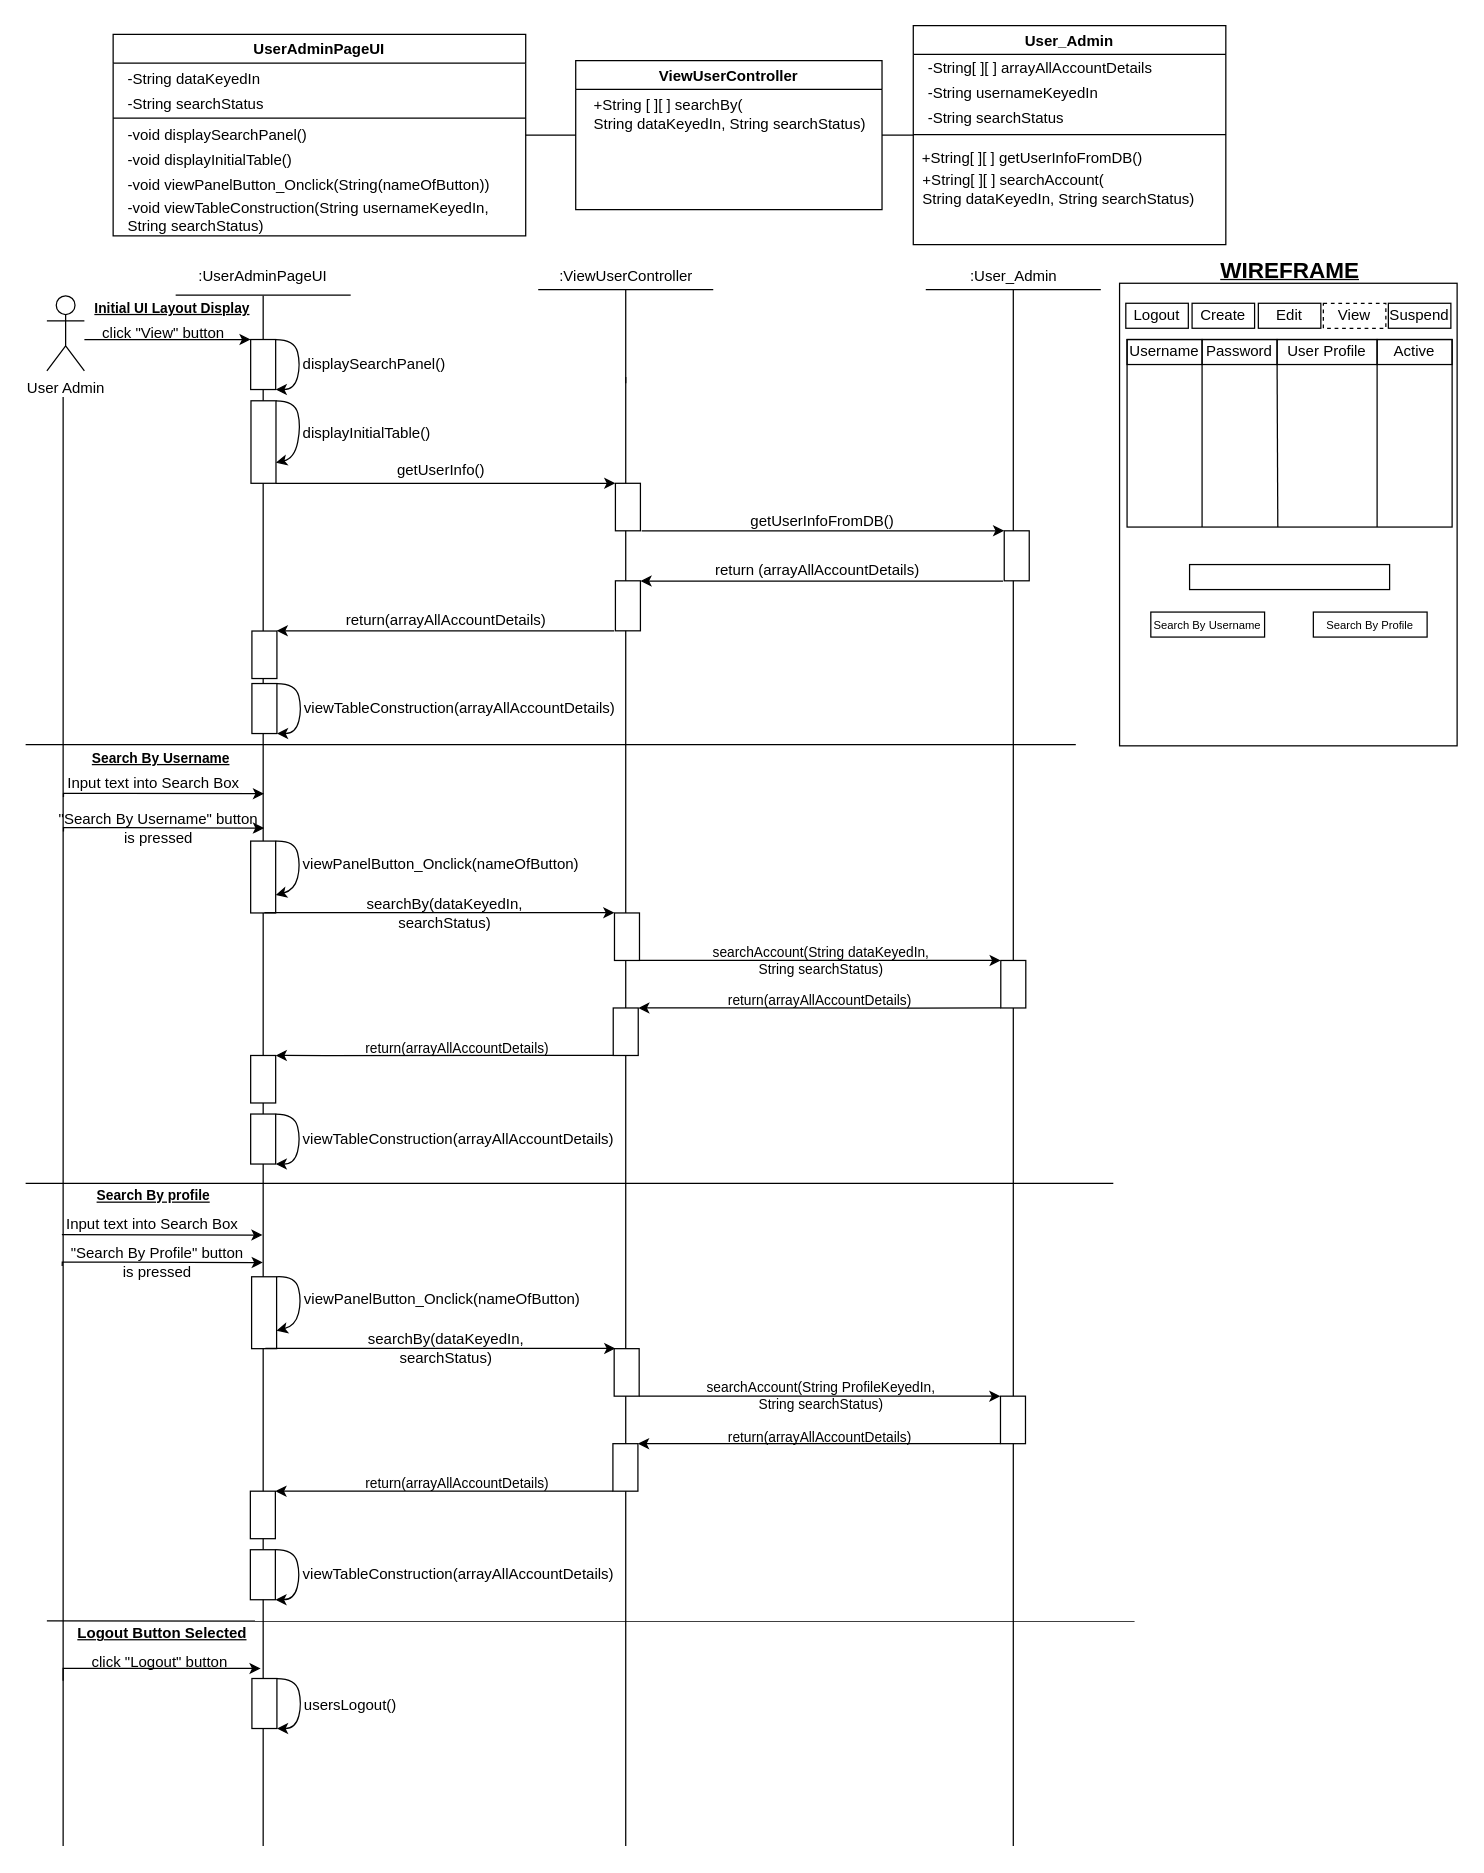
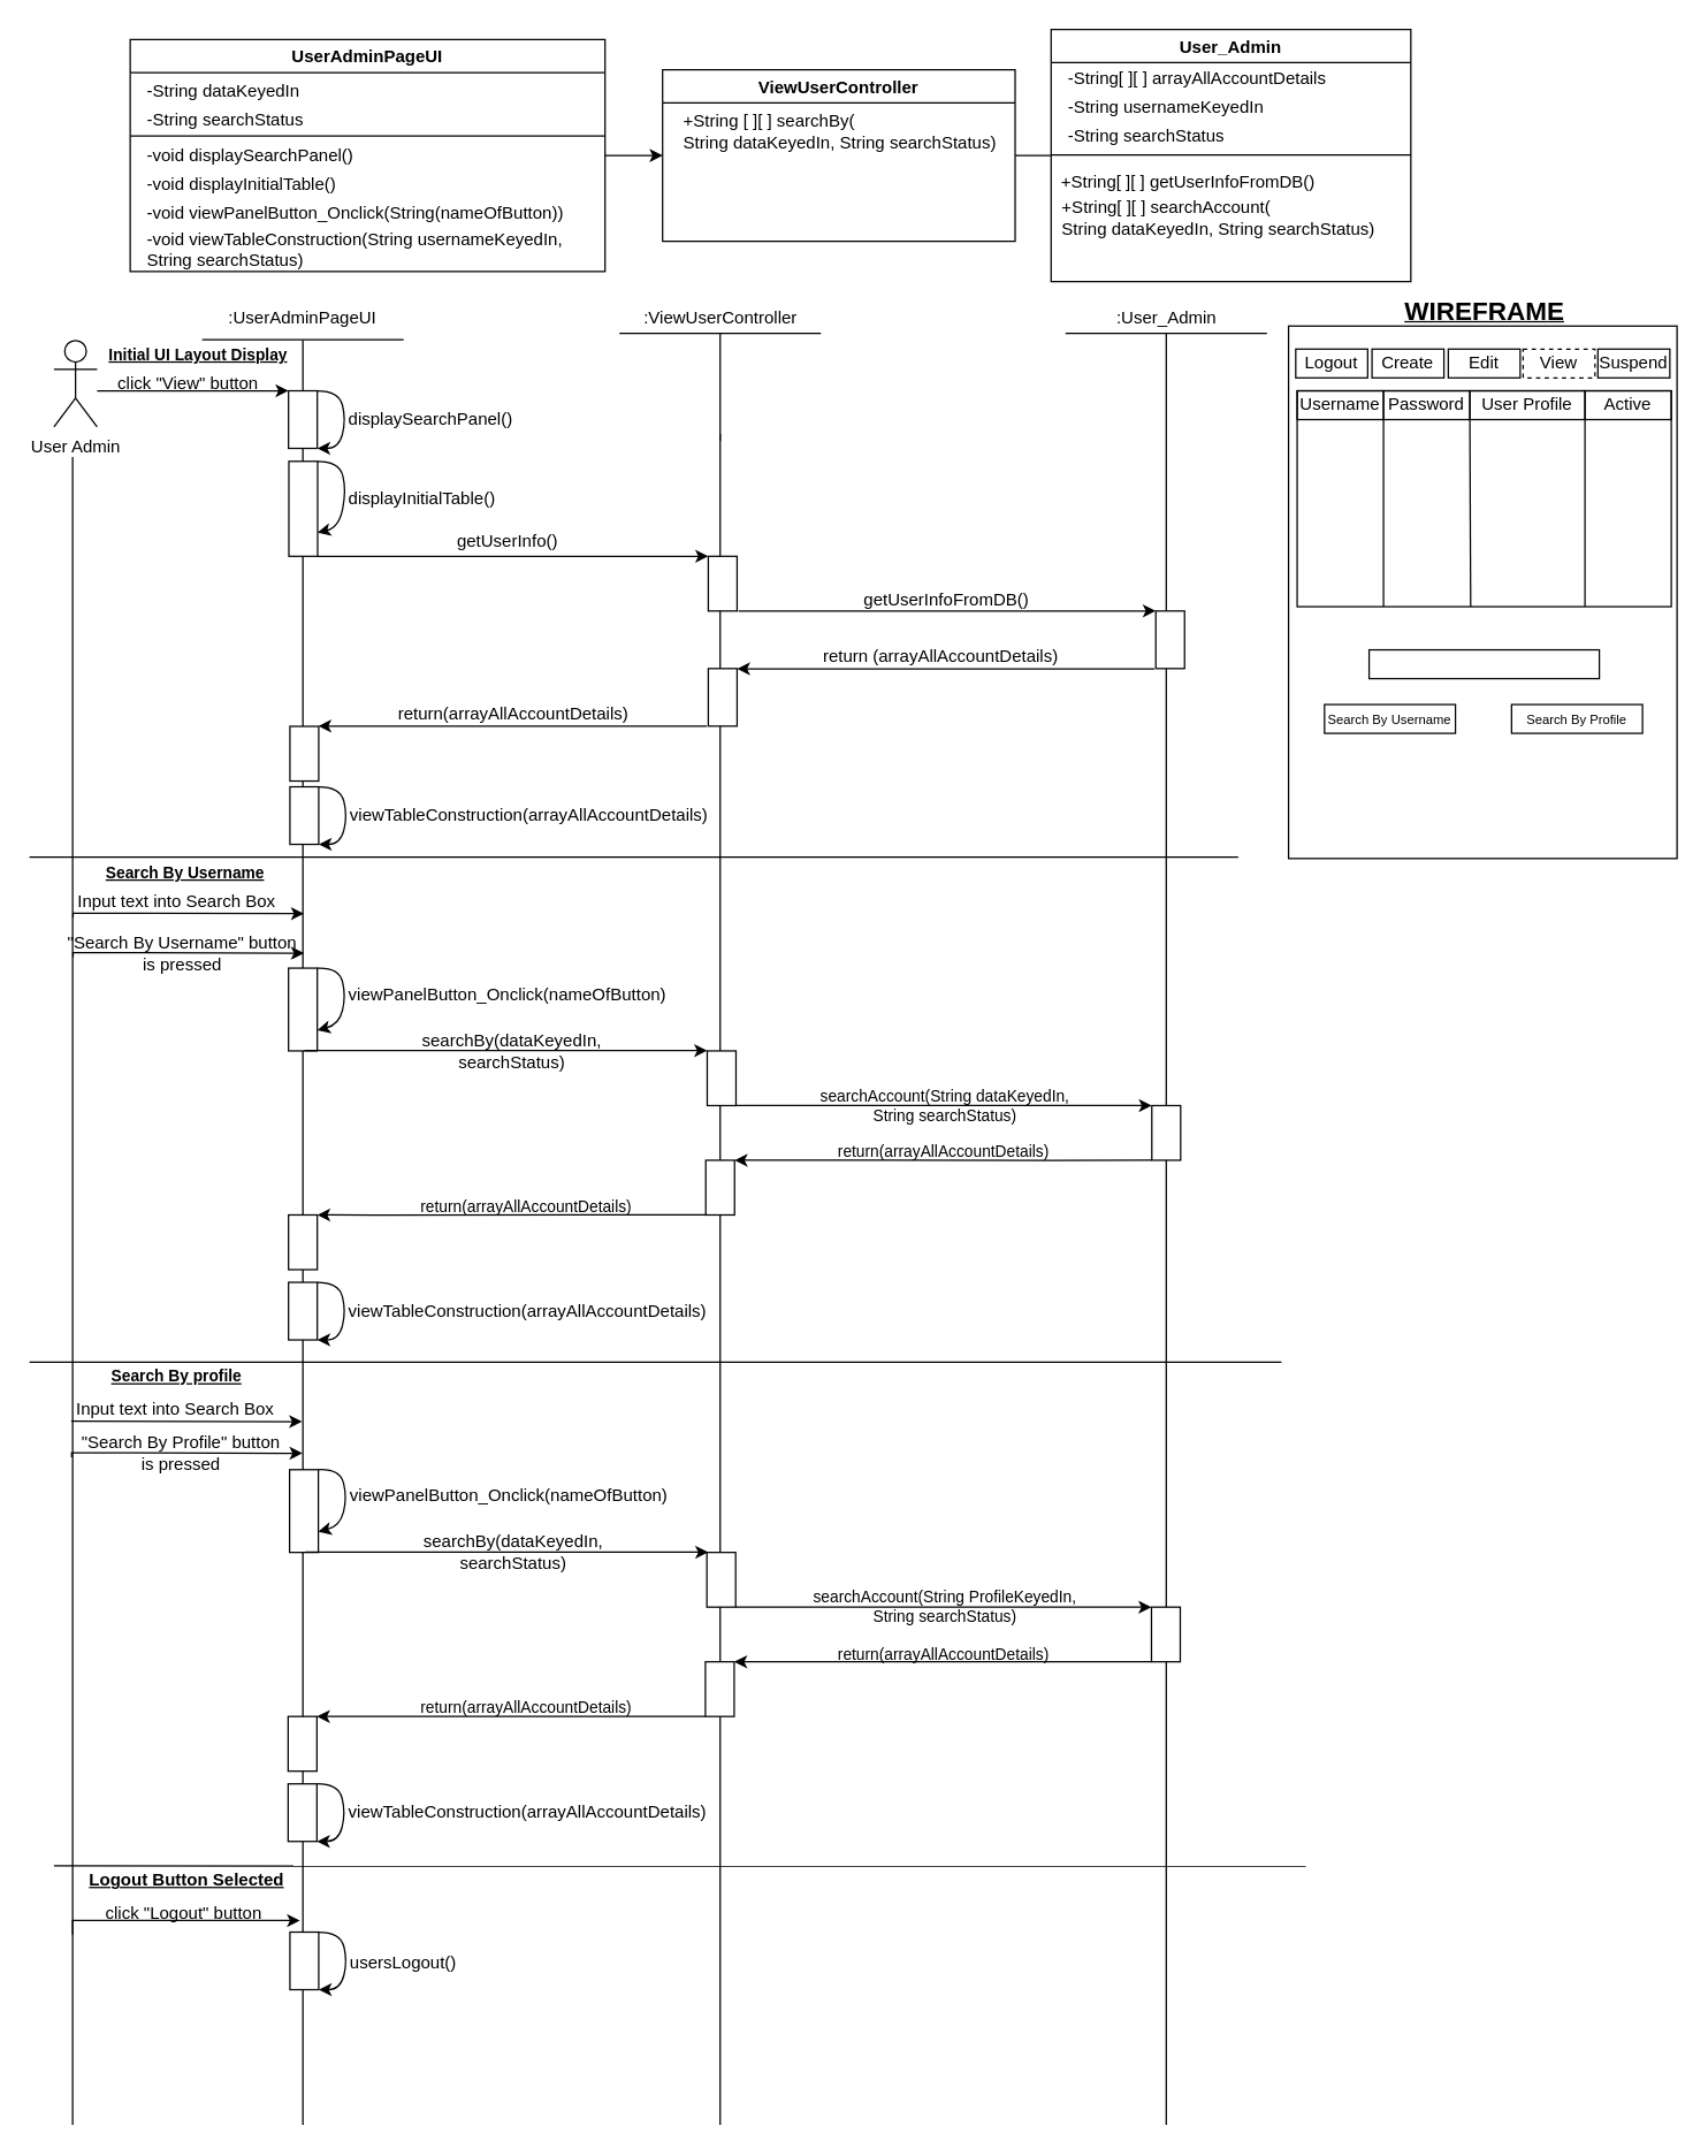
- <mxCell id="22" value="" style="endArrow=none;html=1;rounded=0;entryX=0;entryY=0.5;entryDx=0;entryDy=0;exitX=1;exitY=0.5;exitDx=0;exitDy=0;" parent="1" source="5" target="13" edge="1"><mxGeometry width="50" height="50" relative="1" as="geometry"><mxPoint x="420" y="106" as="sourcePoint" /><mxPoint x="450" y="106" as="targetPoint" /></mxGeometry></mxCell>
+ <mxCell id="22" value="" style="endArrow=classic;html=1;rounded=0;entryX=0;entryY=0.5;entryDx=0;entryDy=0;exitX=1;exitY=0.5;exitDx=0;exitDy=0;" parent="1" source="5" target="13" edge="1"><mxGeometry width="50" height="50" relative="1" as="geometry"><mxPoint x="420" y="106" as="sourcePoint" /><mxPoint x="450" y="106" as="targetPoint" /></mxGeometry></mxCell>
